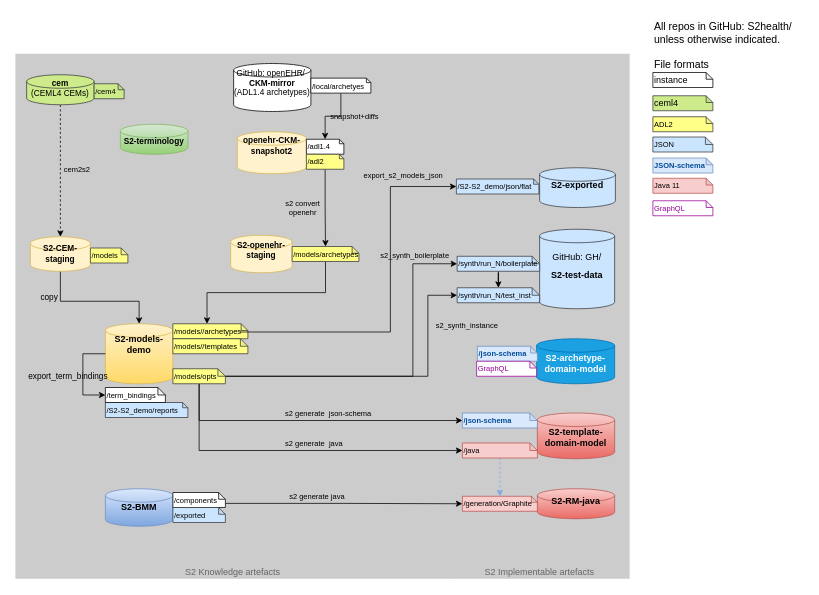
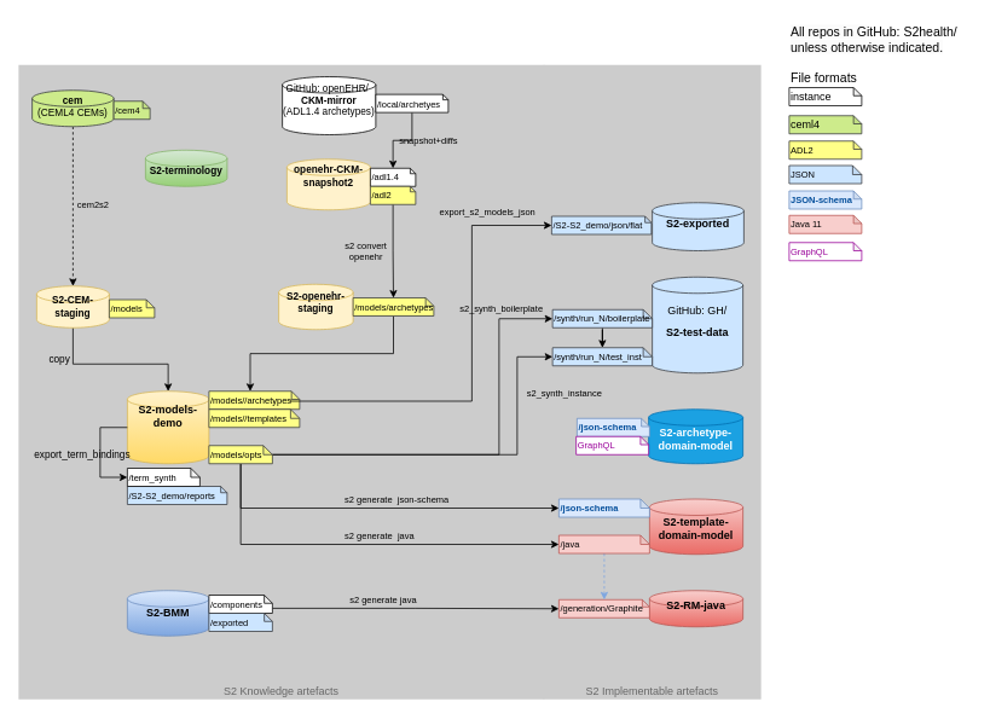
- <mxCell id="63" value="/term_bindings" style="shape=note;whiteSpace=wrap;html=1;backgroundOutline=1;darkOpacity=0.05;size=10;align=left;fontSize=10;" vertex="1" parent="1"><mxGeometry x="140" y="516" width="80" height="20" as="geometry" /></mxCell>
+ <mxCell id="63" value="/term_synth" style="shape=note;whiteSpace=wrap;html=1;backgroundOutline=1;darkOpacity=0.05;size=10;align=left;fontSize=10;" vertex="1" parent="1"><mxGeometry x="140" y="516" width="80" height="20" as="geometry" /></mxCell>
